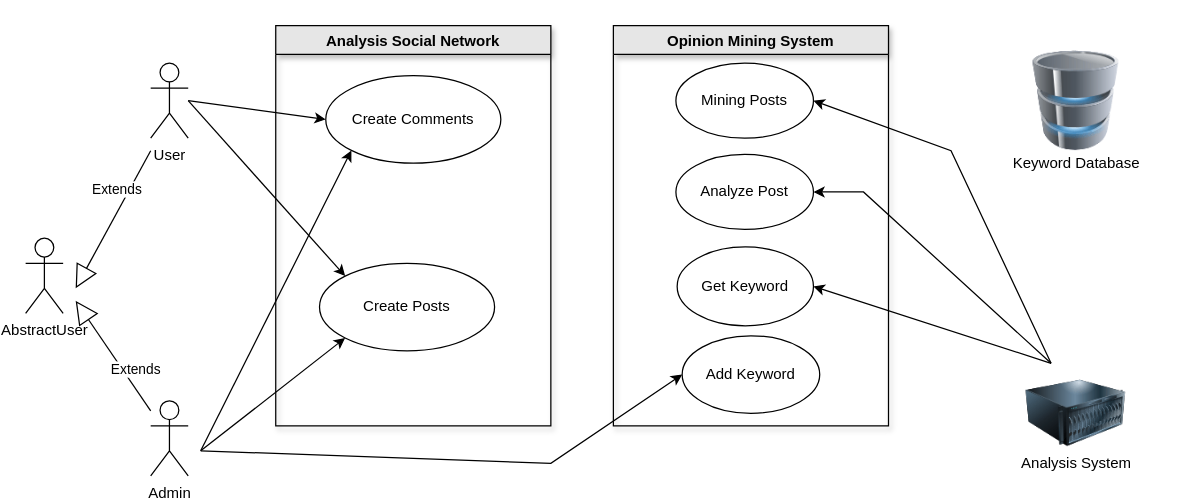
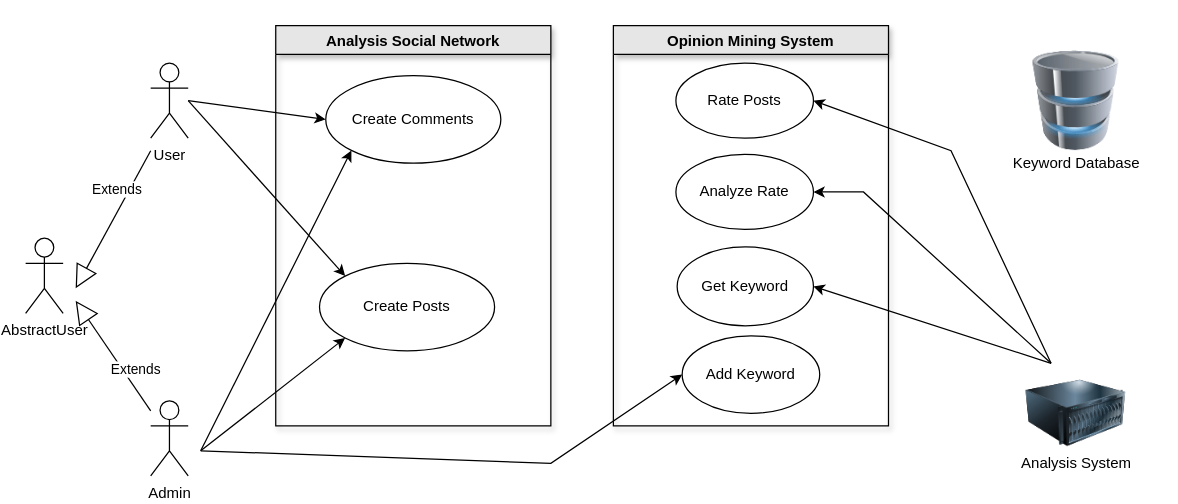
- <mxCell id="17" value="Mining Posts" style="ellipse;whiteSpace=wrap;html=1;" vertex="1" parent="16"><mxGeometry x="50" y="30" width="110" height="60" as="geometry" /></mxCell>
+ <mxCell id="17" value="Rate Posts" style="ellipse;whiteSpace=wrap;html=1;" vertex="1" parent="16"><mxGeometry x="50" y="30" width="110" height="60" as="geometry" /></mxCell>
- <mxCell id="18" value="Analyze Post" style="ellipse;whiteSpace=wrap;html=1;" vertex="1" parent="16"><mxGeometry x="50" y="103" width="110" height="60" as="geometry" /></mxCell>
+ <mxCell id="18" value="Analyze Rate" style="ellipse;whiteSpace=wrap;html=1;" vertex="1" parent="16"><mxGeometry x="50" y="103" width="110" height="60" as="geometry" /></mxCell>
